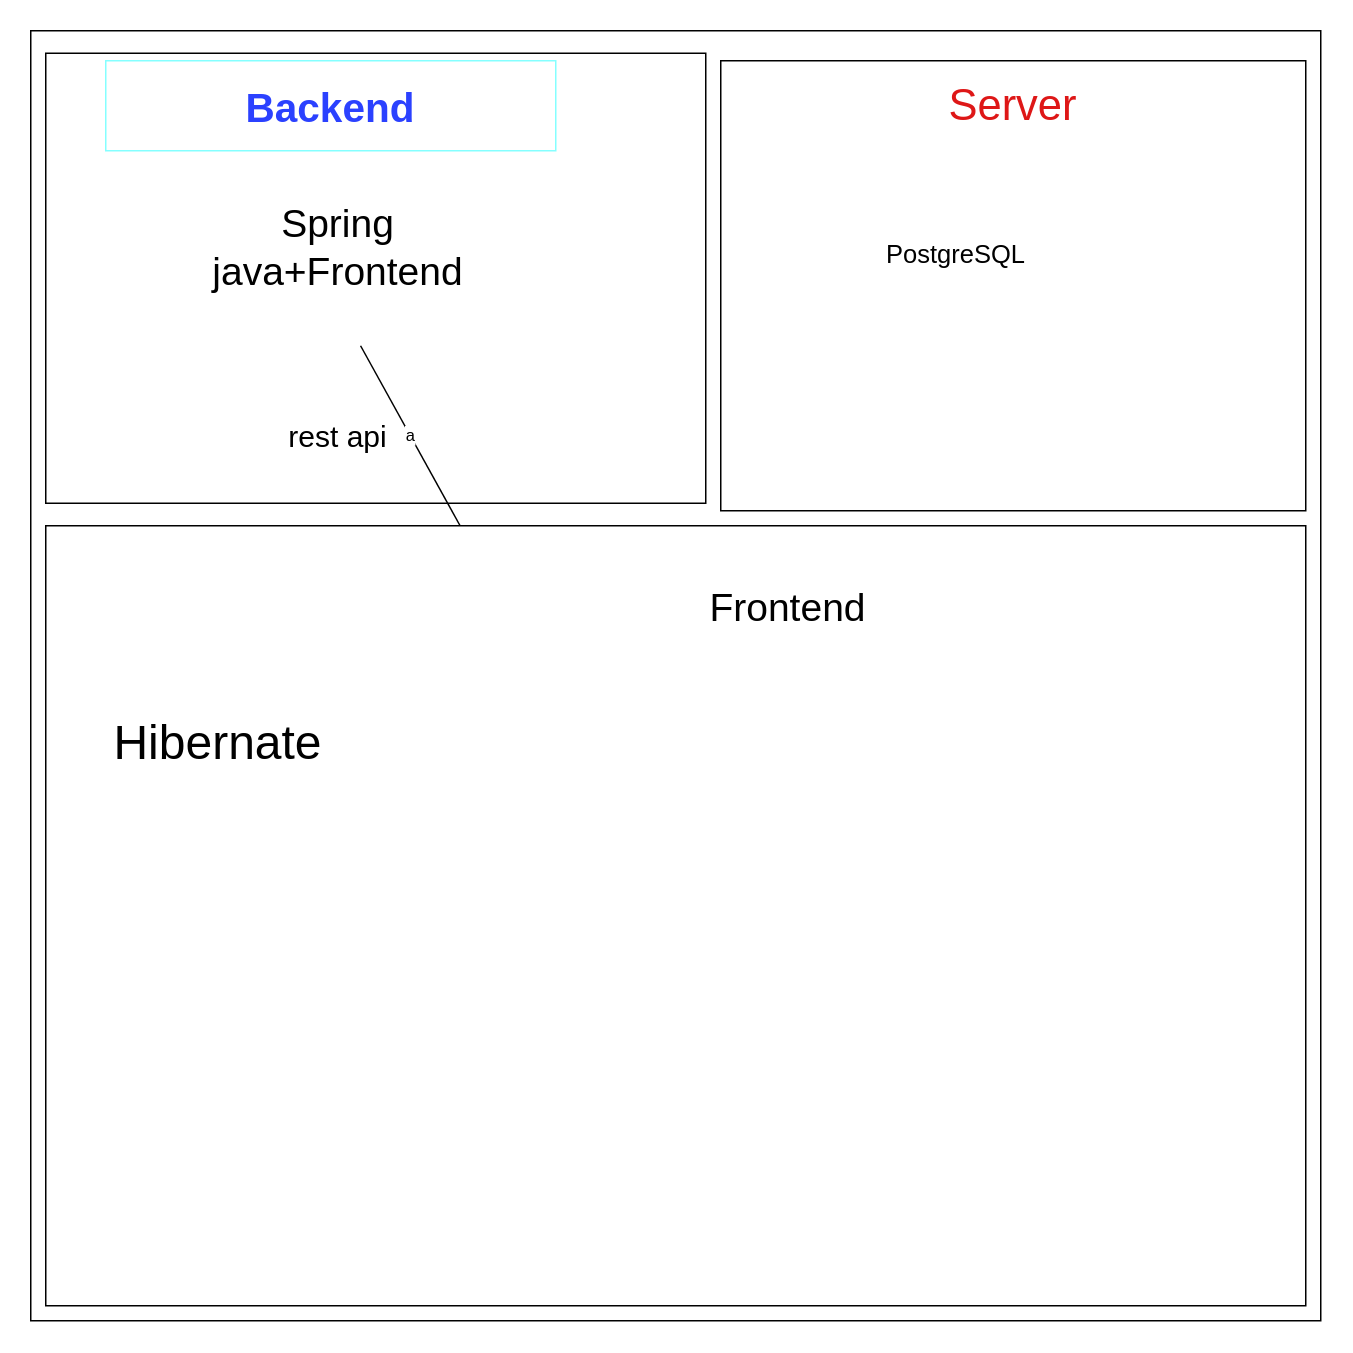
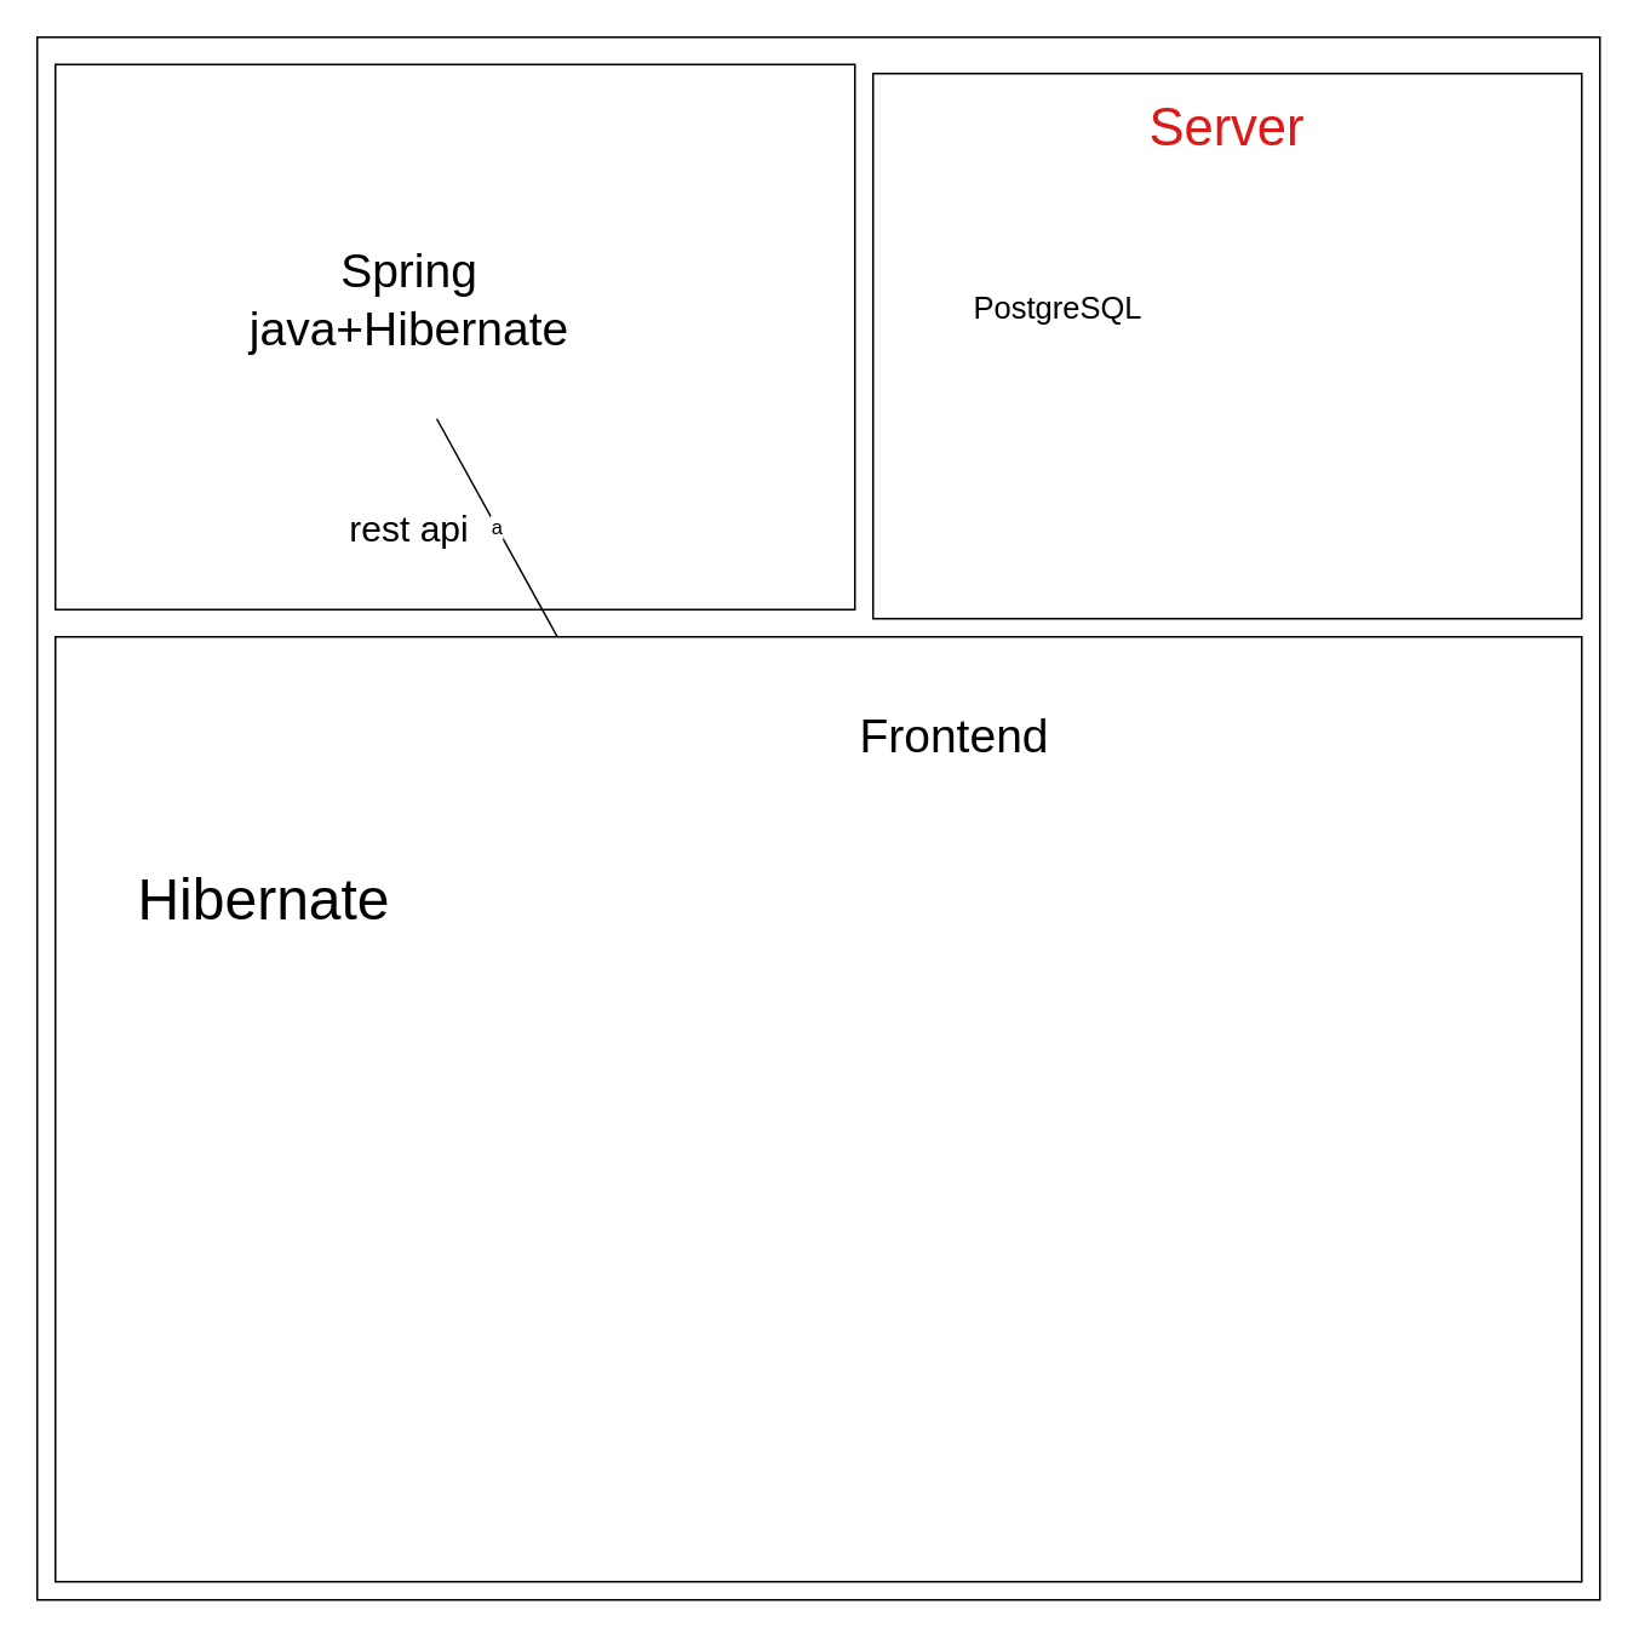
- <mxCell id="5" value="&lt;h1&gt;&lt;font color=&quot;#2b41ff&quot; style=&quot;font-size: 27px; background-color: rgb(255, 255, 255);&quot;&gt;Backend&lt;/font&gt;&lt;/h1&gt;" style="text;strokeColor=#85FFFF;align=center;fillColor=none;html=1;verticalAlign=middle;whiteSpace=wrap;rounded=0;spacingTop=4;" vertex="1" parent="1"><mxGeometry x="70" y="40" width="300" height="60" as="geometry" /></mxCell>
- <mxCell id="6" value="&lt;font style=&quot;font-size: 26px;&quot;&gt;Spring java+Frontend&lt;/font&gt;" style="text;strokeColor=none;align=center;fillColor=none;html=1;verticalAlign=middle;whiteSpace=wrap;rounded=0;" vertex="1" parent="1"><mxGeometry x="120" y="140" width="210" height="50" as="geometry" /></mxCell>
+ <mxCell id="6" value="&lt;font style=&quot;font-size: 26px;&quot;&gt;Spring java+Hibernate&lt;/font&gt;" style="text;strokeColor=none;align=center;fillColor=none;html=1;verticalAlign=middle;whiteSpace=wrap;rounded=0;" vertex="1" parent="1"><mxGeometry x="120" y="140" width="210" height="50" as="geometry" /></mxCell>
- <mxCell id="10" value="&lt;font style=&quot;font-size: 17px;&quot;&gt;PostgreSQL&lt;/font&gt;" style="text;strokeColor=none;align=center;fillColor=none;html=1;verticalAlign=middle;whiteSpace=wrap;rounded=0;" vertex="1" parent="1"><mxGeometry x="549" y="130" width="176" height="80" as="geometry" /></mxCell>
+ <mxCell id="10" value="&lt;font style=&quot;font-size: 17px;&quot;&gt;PostgreSQL&lt;/font&gt;" style="text;strokeColor=none;align=center;fillColor=none;html=1;verticalAlign=middle;whiteSpace=wrap;rounded=0;" vertex="1" parent="1"><mxGeometry x="494" y="130" width="176" height="80" as="geometry" /></mxCell>
